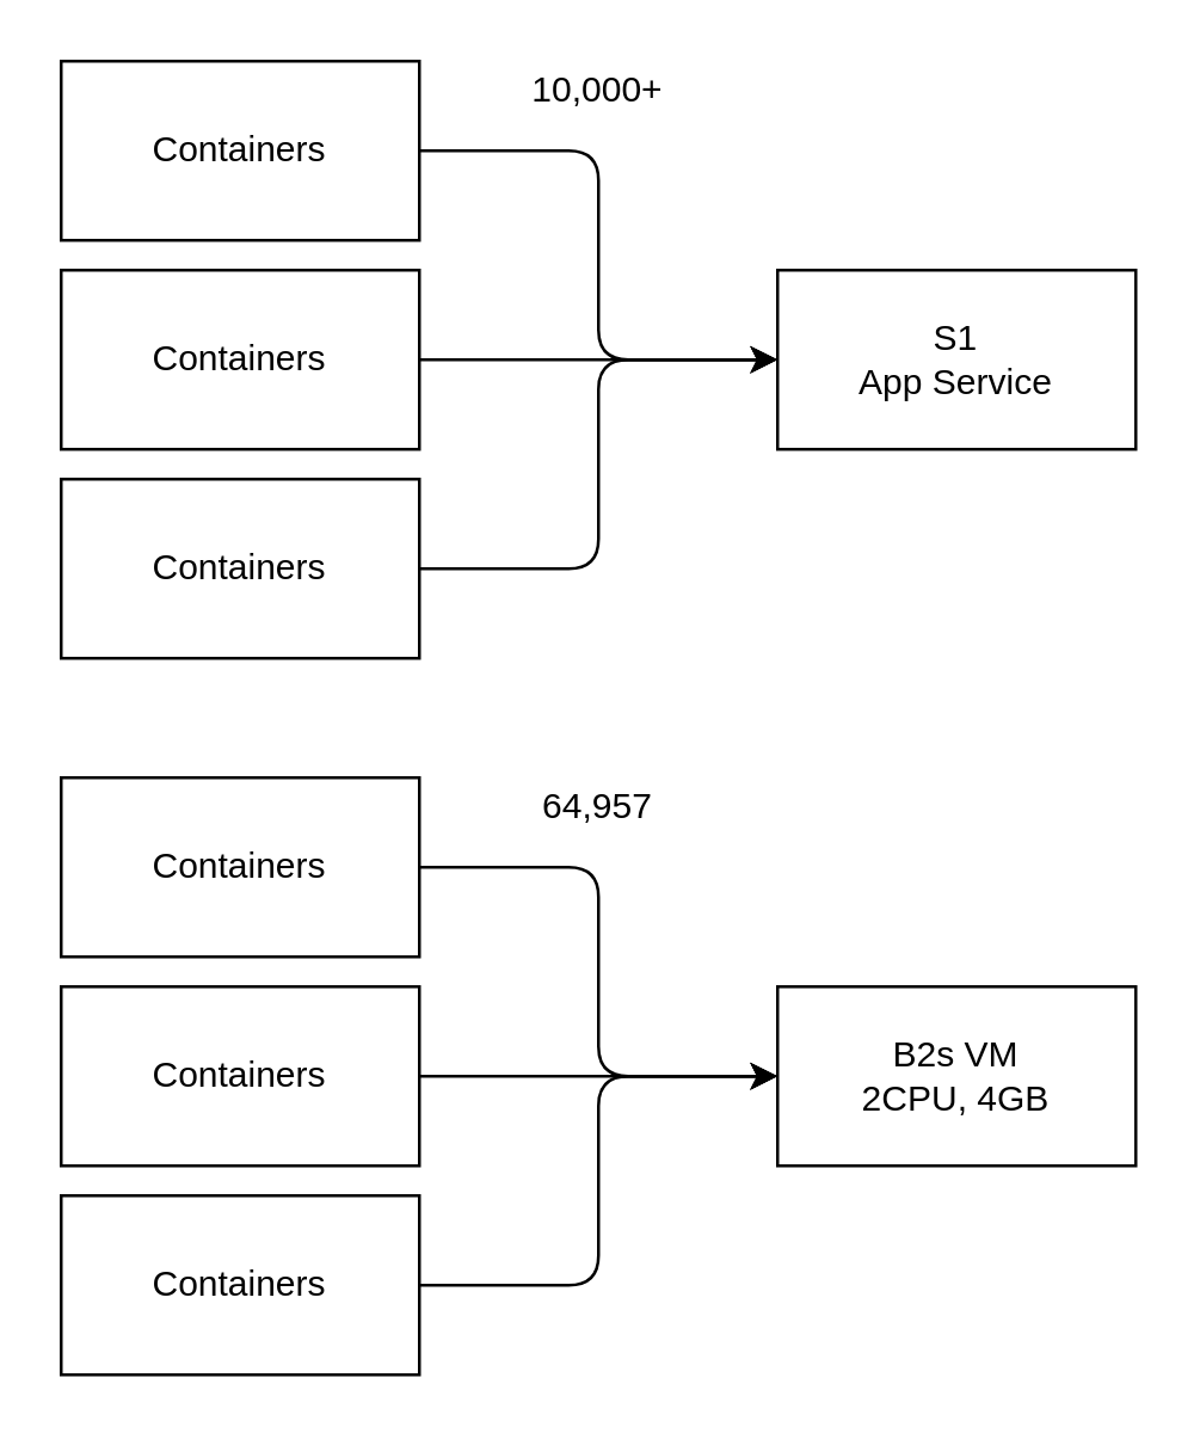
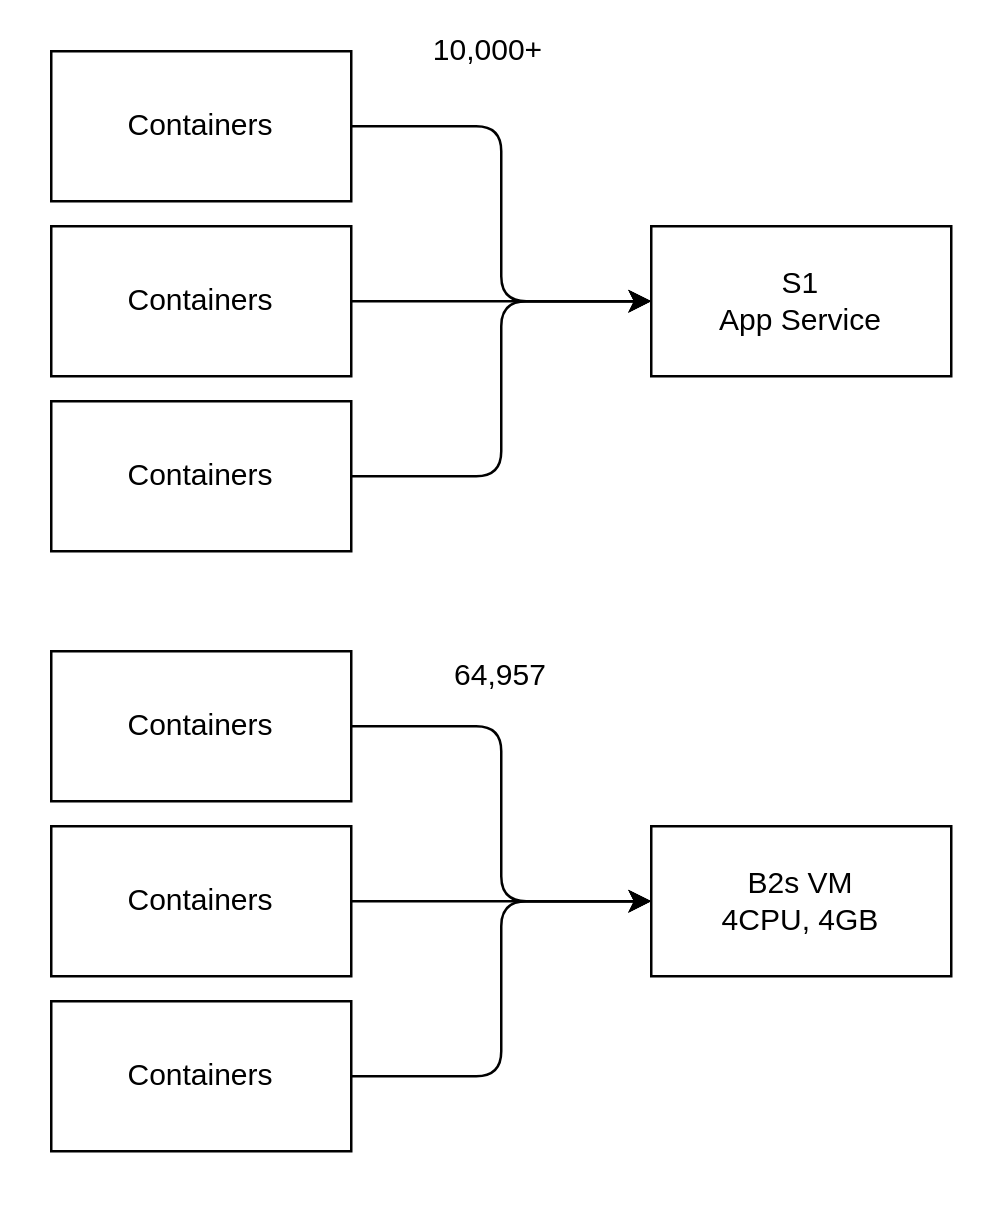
- <mxCell id="4" value="10,000+" style="text;html=1;strokeColor=none;fillColor=none;align=center;verticalAlign=middle;whiteSpace=wrap;rounded=0;" vertex="1" parent="1"><mxGeometry x="180" y="20" width="40" height="20" as="geometry" /></mxCell>
+ <mxCell id="4" value="10,000+" style="text;html=1;strokeColor=none;fillColor=none;align=center;verticalAlign=middle;whiteSpace=wrap;rounded=0;" vertex="1" parent="1"><mxGeometry x="175" y="10" width="40" height="20" as="geometry" /></mxCell>
- <mxCell id="10" value="B2s VM&lt;br&gt;2CPU, 4GB&lt;br&gt;" style="rounded=0;whiteSpace=wrap;html=1;" vertex="1" parent="1"><mxGeometry x="260" y="330" width="120" height="60" as="geometry" /></mxCell>
+ <mxCell id="10" value="B2s VM&lt;br&gt;4CPU, 4GB&lt;br&gt;" style="rounded=0;whiteSpace=wrap;html=1;" vertex="1" parent="1"><mxGeometry x="260" y="330" width="120" height="60" as="geometry" /></mxCell>
